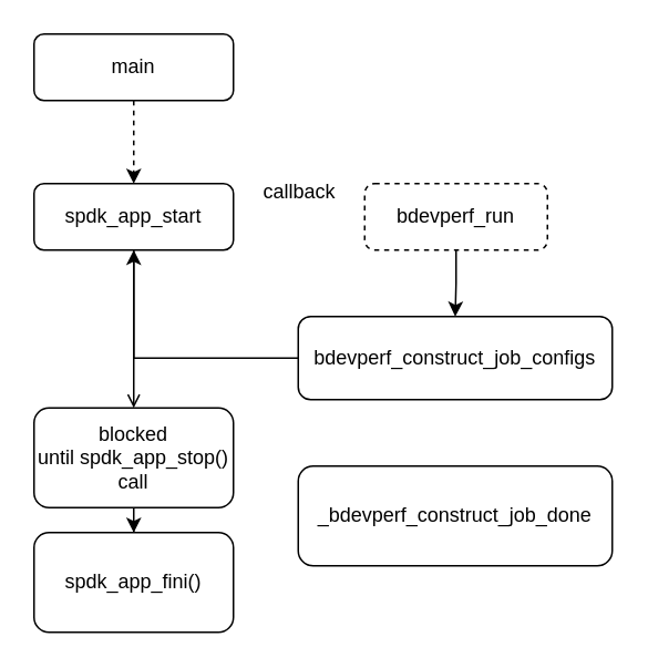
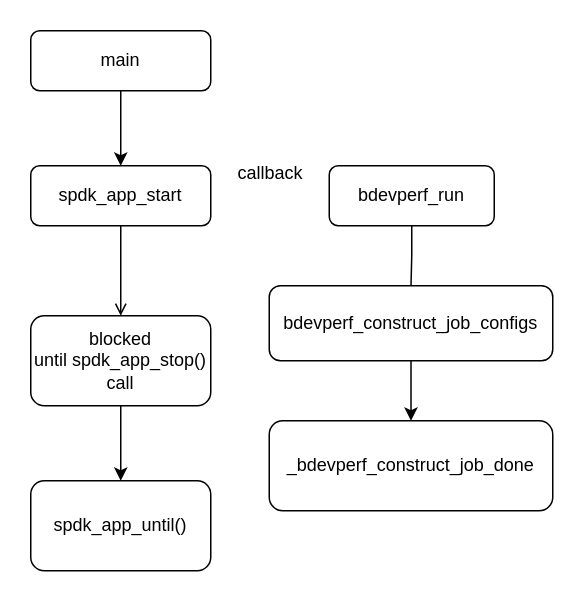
- <mxCell id="2" value="" style="edgeStyle=orthogonalEdgeStyle;rounded=0;orthogonalLoop=1;jettySize=auto;html=1;dashed=1;" edge="1" parent="1" source="3" target="5"><mxGeometry relative="1" as="geometry" /></mxCell>
+ <mxCell id="2" value="" style="edgeStyle=orthogonalEdgeStyle;rounded=0;orthogonalLoop=1;jettySize=auto;html=1;" edge="1" parent="1" source="3" target="5"><mxGeometry relative="1" as="geometry" /></mxCell>
- <mxCell id="7" value="bdevperf_run" style="whiteSpace=wrap;html=1;rounded=1;glass=0;strokeWidth=1;shadow=0;dashed=1;" vertex="1" parent="1"><mxGeometry x="219" y="110" width="110" height="40" as="geometry" /></mxCell>
+ <mxCell id="7" value="bdevperf_run" style="whiteSpace=wrap;html=1;rounded=1;glass=0;strokeWidth=1;shadow=0;" vertex="1" parent="1"><mxGeometry x="219" y="110" width="110" height="40" as="geometry" /></mxCell>
- <mxCell id="6" value="" style="edgeStyle=orthogonalEdgeStyle;rounded=0;orthogonalLoop=1;jettySize=auto;html=1;" edge="1" parent="1" source="7" target="13"><mxGeometry relative="1" as="geometry" /></mxCell>
+ <mxCell id="6" value="" style="edgeStyle=orthogonalEdgeStyle;rounded=0;orthogonalLoop=1;jettySize=auto;html=1;endArrow=none;" edge="1" parent="1" source="7" target="13"><mxGeometry relative="1" as="geometry" /></mxCell>
- <mxCell id="12" value="" style="edgeStyle=orthogonalEdgeStyle;rounded=0;orthogonalLoop=1;jettySize=auto;html=1;" edge="1" parent="1" source="13" target="5"><mxGeometry relative="1" as="geometry" /></mxCell>
+ <mxCell id="12" value="" style="edgeStyle=orthogonalEdgeStyle;rounded=0;orthogonalLoop=1;jettySize=auto;html=1;" edge="1" parent="1" source="13" target="14"><mxGeometry relative="1" as="geometry" /></mxCell>
- <mxCell id="10" value="blocked&lt;br&gt;until spdk_app_stop()&lt;br&gt;call" style="whiteSpace=wrap;html=1;rounded=1;glass=0;strokeWidth=1;shadow=0;" vertex="1" parent="1"><mxGeometry x="20" y="245" width="120" height="60" as="geometry" /></mxCell>
+ <mxCell id="10" value="blocked&lt;br&gt;until spdk_app_stop()&lt;br&gt;call" style="whiteSpace=wrap;html=1;rounded=1;glass=0;strokeWidth=1;shadow=0;" vertex="1" parent="1"><mxGeometry x="20" y="210" width="120" height="60" as="geometry" /></mxCell>
- <mxCell id="11" value="spdk_app_fini()" style="rounded=1;whiteSpace=wrap;html=1;glass=0;strokeWidth=1;shadow=0;" vertex="1" parent="1"><mxGeometry x="20" y="320" width="120" height="60" as="geometry" /></mxCell>
+ <mxCell id="11" value="spdk_app_until()" style="rounded=1;whiteSpace=wrap;html=1;glass=0;strokeWidth=1;shadow=0;" vertex="1" parent="1"><mxGeometry x="20" y="320" width="120" height="60" as="geometry" /></mxCell>
